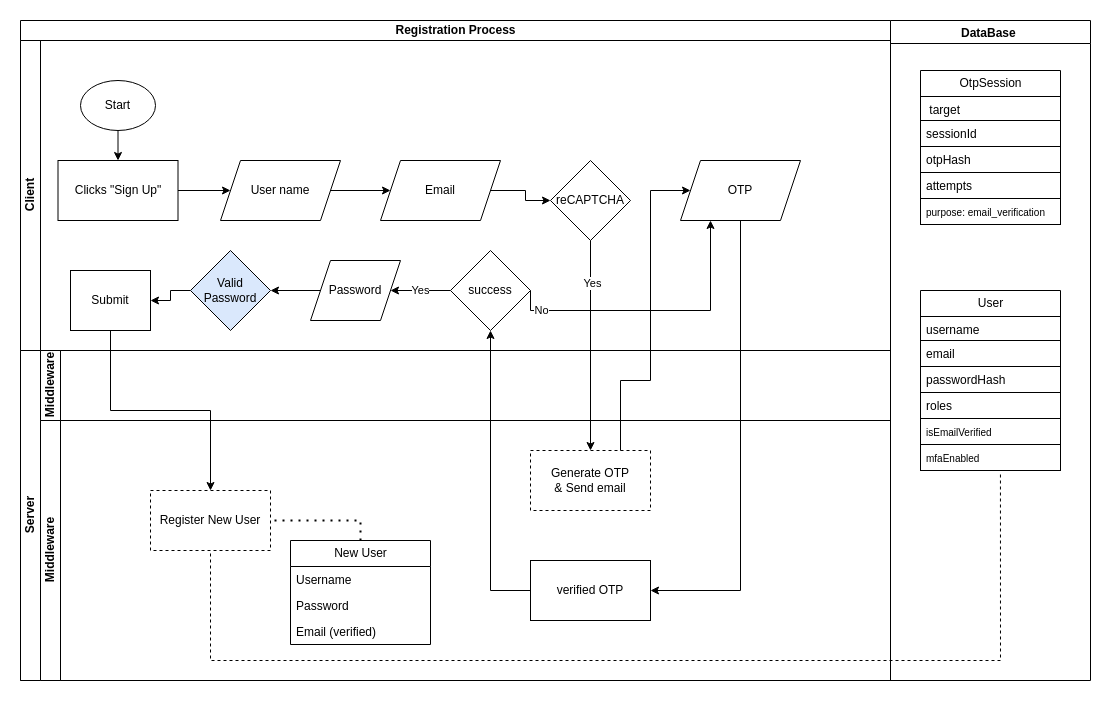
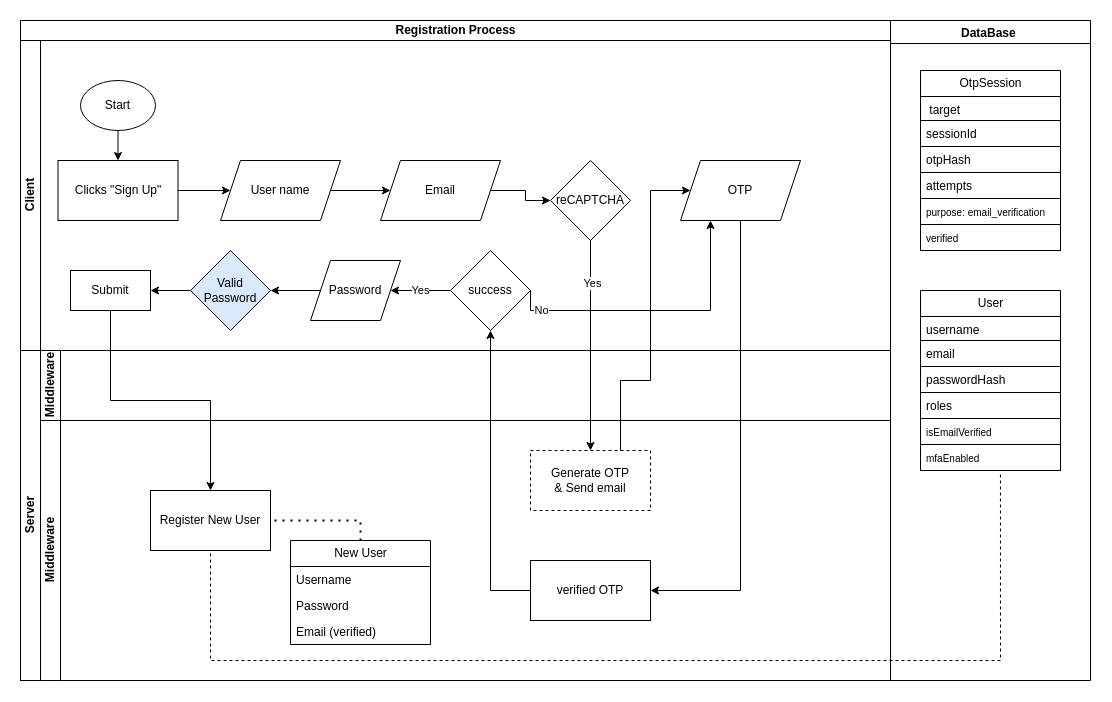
+ <mxCell id="48" value="&lt;font style=&quot;font-size: 10px;&quot;&gt;verified&lt;/font&gt;" style="text;strokeColor=default;fillColor=none;align=left;verticalAlign=top;spacingLeft=4;spacingRight=4;overflow=hidden;rotatable=0;points=[[0,0.5],[1,0.5]];portConstraint=eastwest;whiteSpace=wrap;html=1;" vertex="1" parent="41"><mxGeometry y="154" width="140" height="26" as="geometry" /></mxCell>
- <mxCell id="22" value="Submit" style="rounded=0;whiteSpace=wrap;html=1;" vertex="1" parent="3"><mxGeometry x="50" y="230" width="80" height="60" as="geometry" /></mxCell>
+ <mxCell id="22" value="Submit" style="rounded=0;whiteSpace=wrap;html=1;" vertex="1" parent="3"><mxGeometry x="50" y="230" width="80" height="40" as="geometry" /></mxCell>
- <mxCell id="32" value="Register New User" style="rounded=0;whiteSpace=wrap;html=1;dashed=1;" vertex="1" parent="25"><mxGeometry x="110" y="70" width="120" height="60" as="geometry" /></mxCell>
+ <mxCell id="32" value="Register New User" style="rounded=0;whiteSpace=wrap;html=1;" vertex="1" parent="25"><mxGeometry x="110" y="70" width="120" height="60" as="geometry" /></mxCell>
